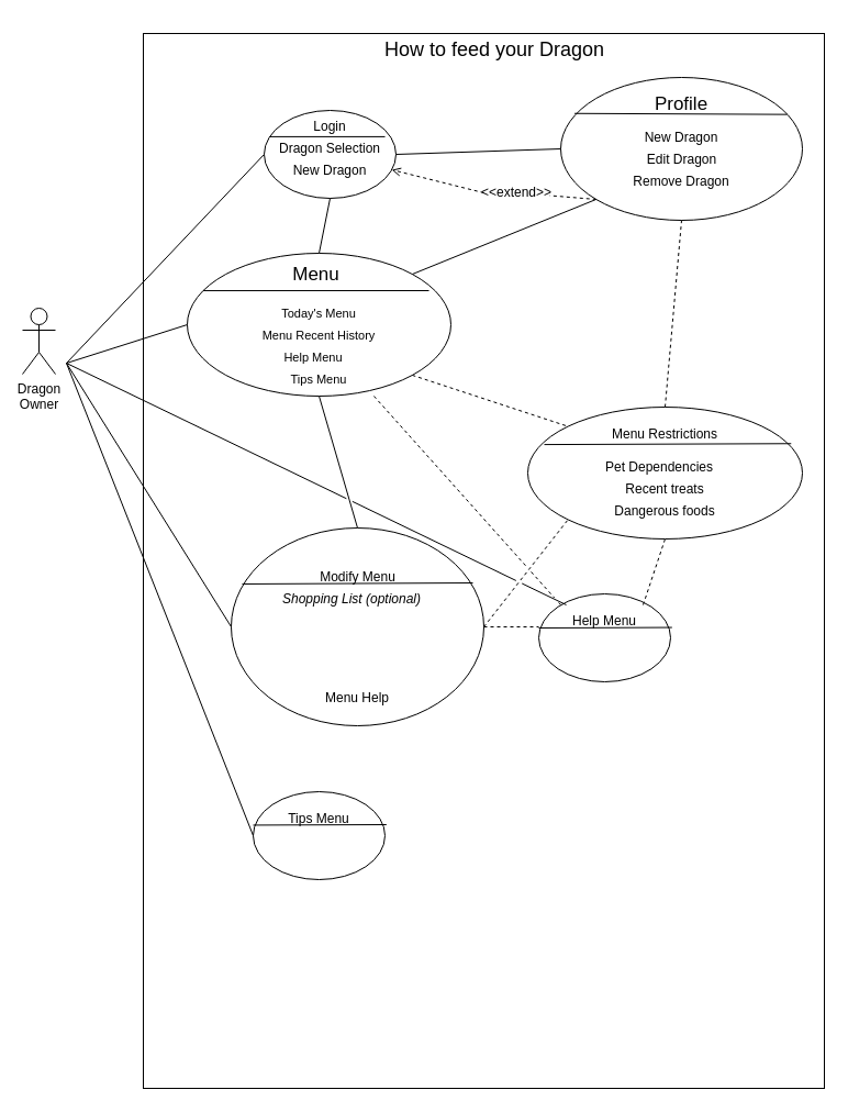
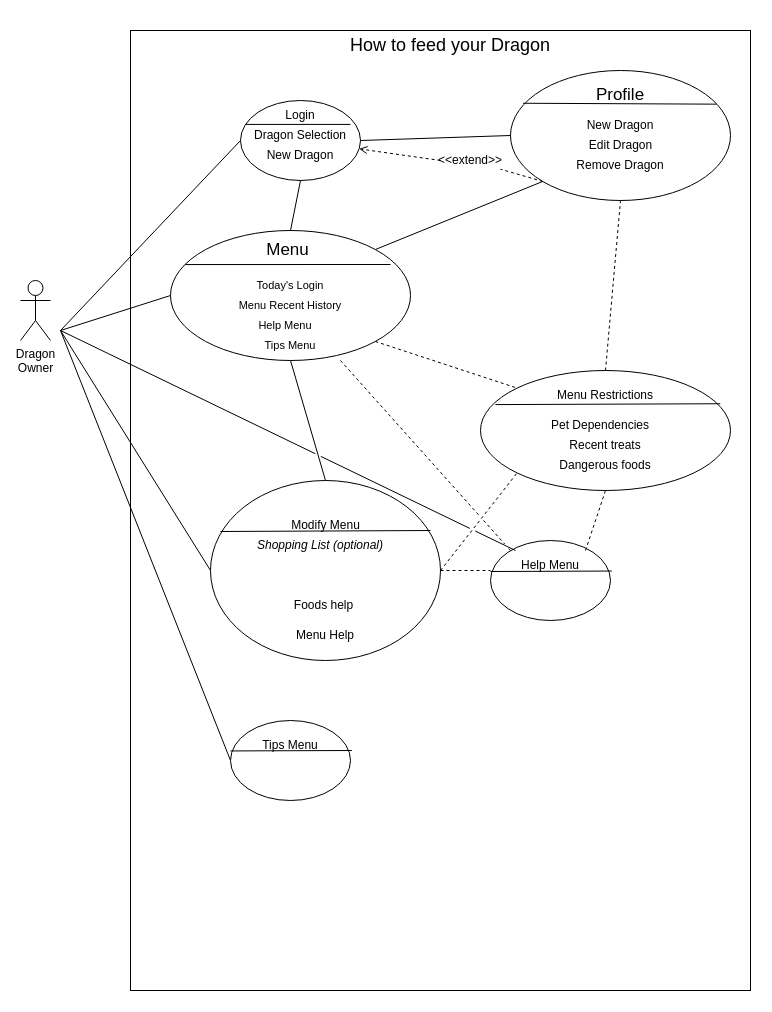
- <mxCell id="17" value="&amp;lt;&amp;lt;extend&amp;gt;&amp;gt;" style="text;html=1;strokeColor=none;fillColor=none;align=center;verticalAlign=middle;whiteSpace=wrap;rounded=0;fontSize=12;" parent="1" vertex="1"><mxGeometry x="440" y="160" width="60" height="30" as="geometry" /></mxCell>
+ <mxCell id="17" value="&amp;lt;&amp;lt;extend&amp;gt;&amp;gt;" style="text;html=1;strokeColor=none;fillColor=none;align=center;verticalAlign=middle;whiteSpace=wrap;rounded=0;fontSize=12;" parent="1" vertex="1"><mxGeometry x="440" y="145" width="60" height="30" as="geometry" /></mxCell>
- <mxCell id="48" value="Today's Menu" style="text;html=1;strokeColor=none;fillColor=none;align=center;verticalAlign=middle;whiteSpace=wrap;rounded=0;fontSize=11;" parent="1" vertex="1"><mxGeometry x="235" y="270" width="110" height="30" as="geometry" /></mxCell>
+ <mxCell id="48" value="Today's Login" style="text;html=1;strokeColor=none;fillColor=none;align=center;verticalAlign=middle;whiteSpace=wrap;rounded=0;fontSize=11;" parent="1" vertex="1"><mxGeometry x="235" y="270" width="110" height="30" as="geometry" /></mxCell>
+ <mxCell id="25" value="Foods help" style="text;html=1;strokeColor=none;fillColor=none;align=center;verticalAlign=middle;whiteSpace=wrap;rounded=0;fontSize=12;" parent="1" vertex="1"><mxGeometry x="291.25" y="590" width="65" height="30" as="geometry" /></mxCell>
